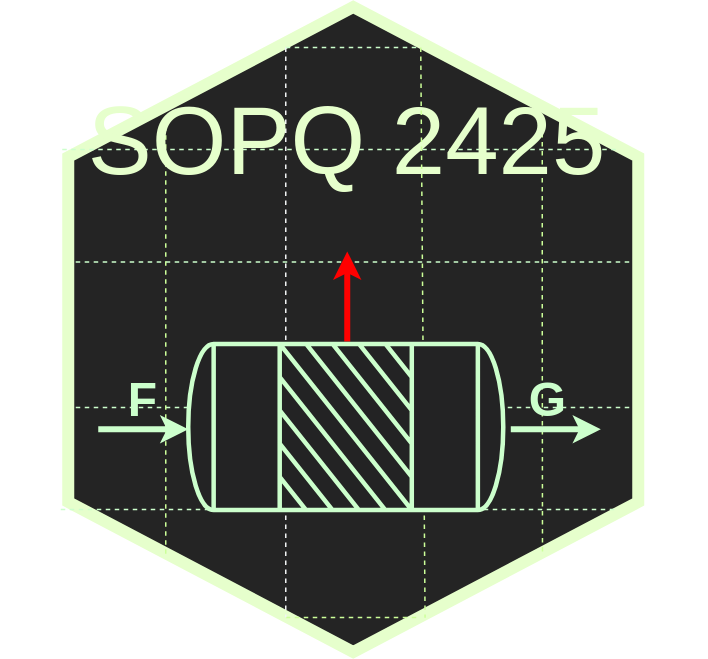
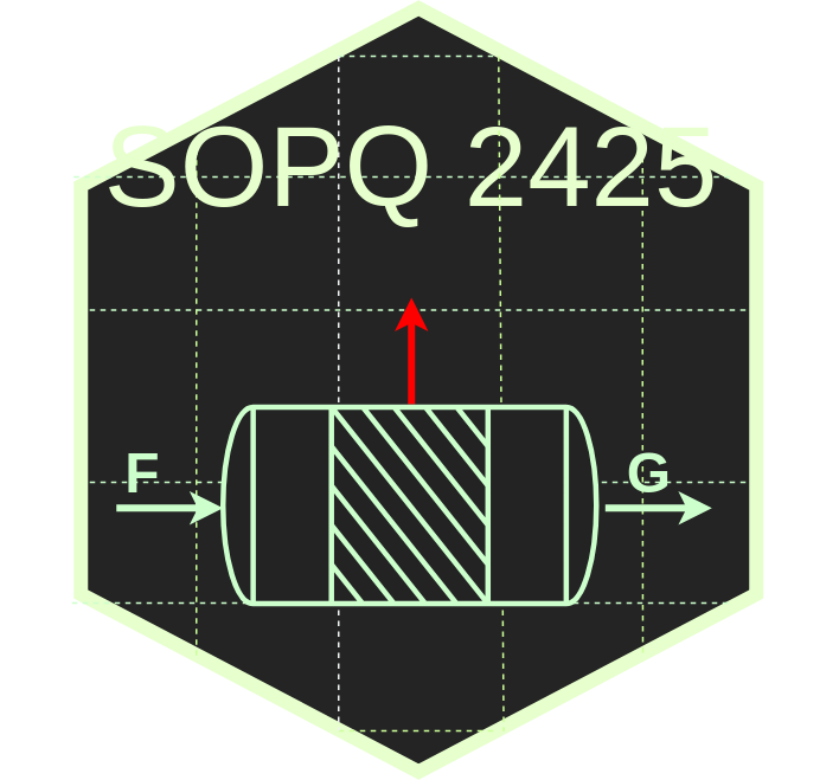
- <mxCell id="13" value="F" style="text;strokeColor=none;align=center;fillColor=none;html=1;verticalAlign=middle;whiteSpace=wrap;rounded=0;strokeWidth=1;fontSize=32;fontStyle=1;fontColor=#CCFFCC;fontFamily=Helvetica;" parent="1" vertex="1"><mxGeometry x="80" y="247.05" width="30" height="20" as="geometry" /></mxCell>
+ <mxCell id="13" value="F" style="text;strokeColor=none;align=center;fillColor=none;html=1;verticalAlign=middle;whiteSpace=wrap;rounded=0;strokeWidth=1;fontSize=32;fontStyle=1;fontColor=#CCFFCC;fontFamily=Helvetica;" parent="1" vertex="1"><mxGeometry x="65" y="247.05" width="30" height="20" as="geometry" /></mxCell>
